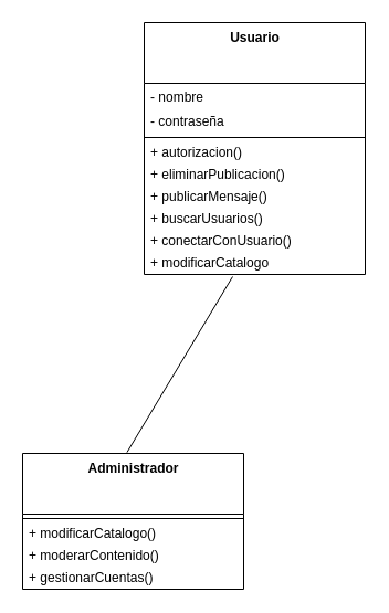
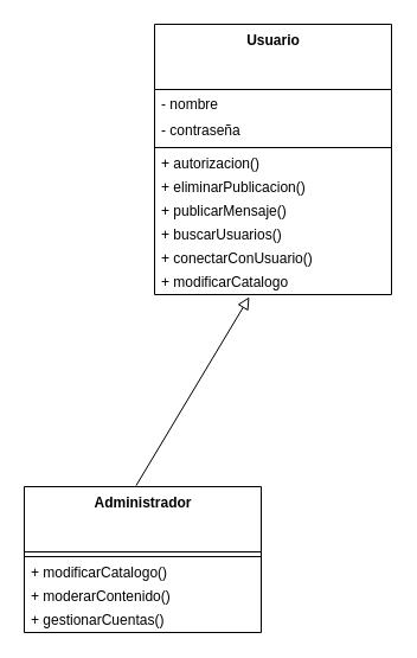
- <mxCell id="17" value="" style="endArrow=none;html=1;rounded=0;align=center;verticalAlign=bottom;endFill=0;labelBackgroundColor=none;endSize=8;strokeColor=#000000;fontColor=#000000;exitX=0.472;exitY=-0.007;exitDx=0;exitDy=0;exitPerimeter=0;entryX=0.4;entryY=1.1;entryDx=0;entryDy=0;entryPerimeter=0;" parent="1" source="12" target="11" edge="1"><mxGeometry relative="1" as="geometry"><mxPoint x="220" y="310" as="sourcePoint" /><mxPoint x="380" y="310" as="targetPoint" /></mxGeometry></mxCell>
+ <mxCell id="17" value="" style="endArrow=block;html=1;rounded=0;align=center;verticalAlign=bottom;endFill=0;labelBackgroundColor=none;endSize=8;strokeColor=#000000;fontColor=#000000;exitX=0.472;exitY=-0.007;exitDx=0;exitDy=0;exitPerimeter=0;entryX=0.4;entryY=1.1;entryDx=0;entryDy=0;entryPerimeter=0;" parent="1" source="12" target="11" edge="1"><mxGeometry relative="1" as="geometry"><mxPoint x="220" y="310" as="sourcePoint" /><mxPoint x="380" y="310" as="targetPoint" /></mxGeometry></mxCell>
